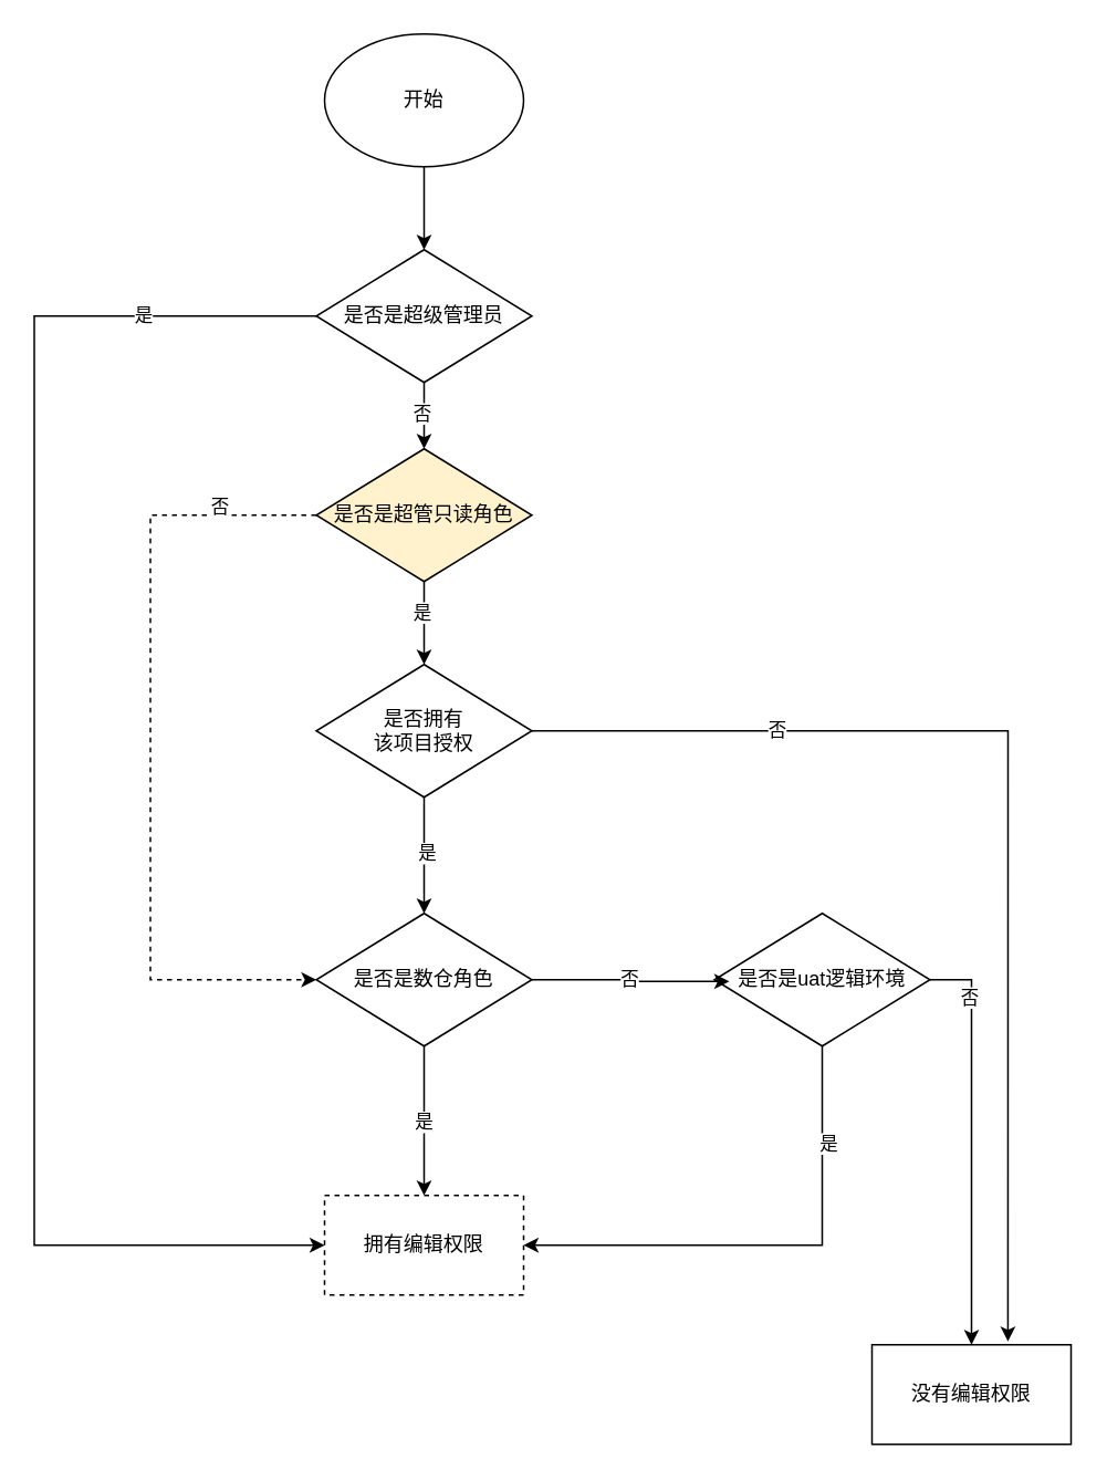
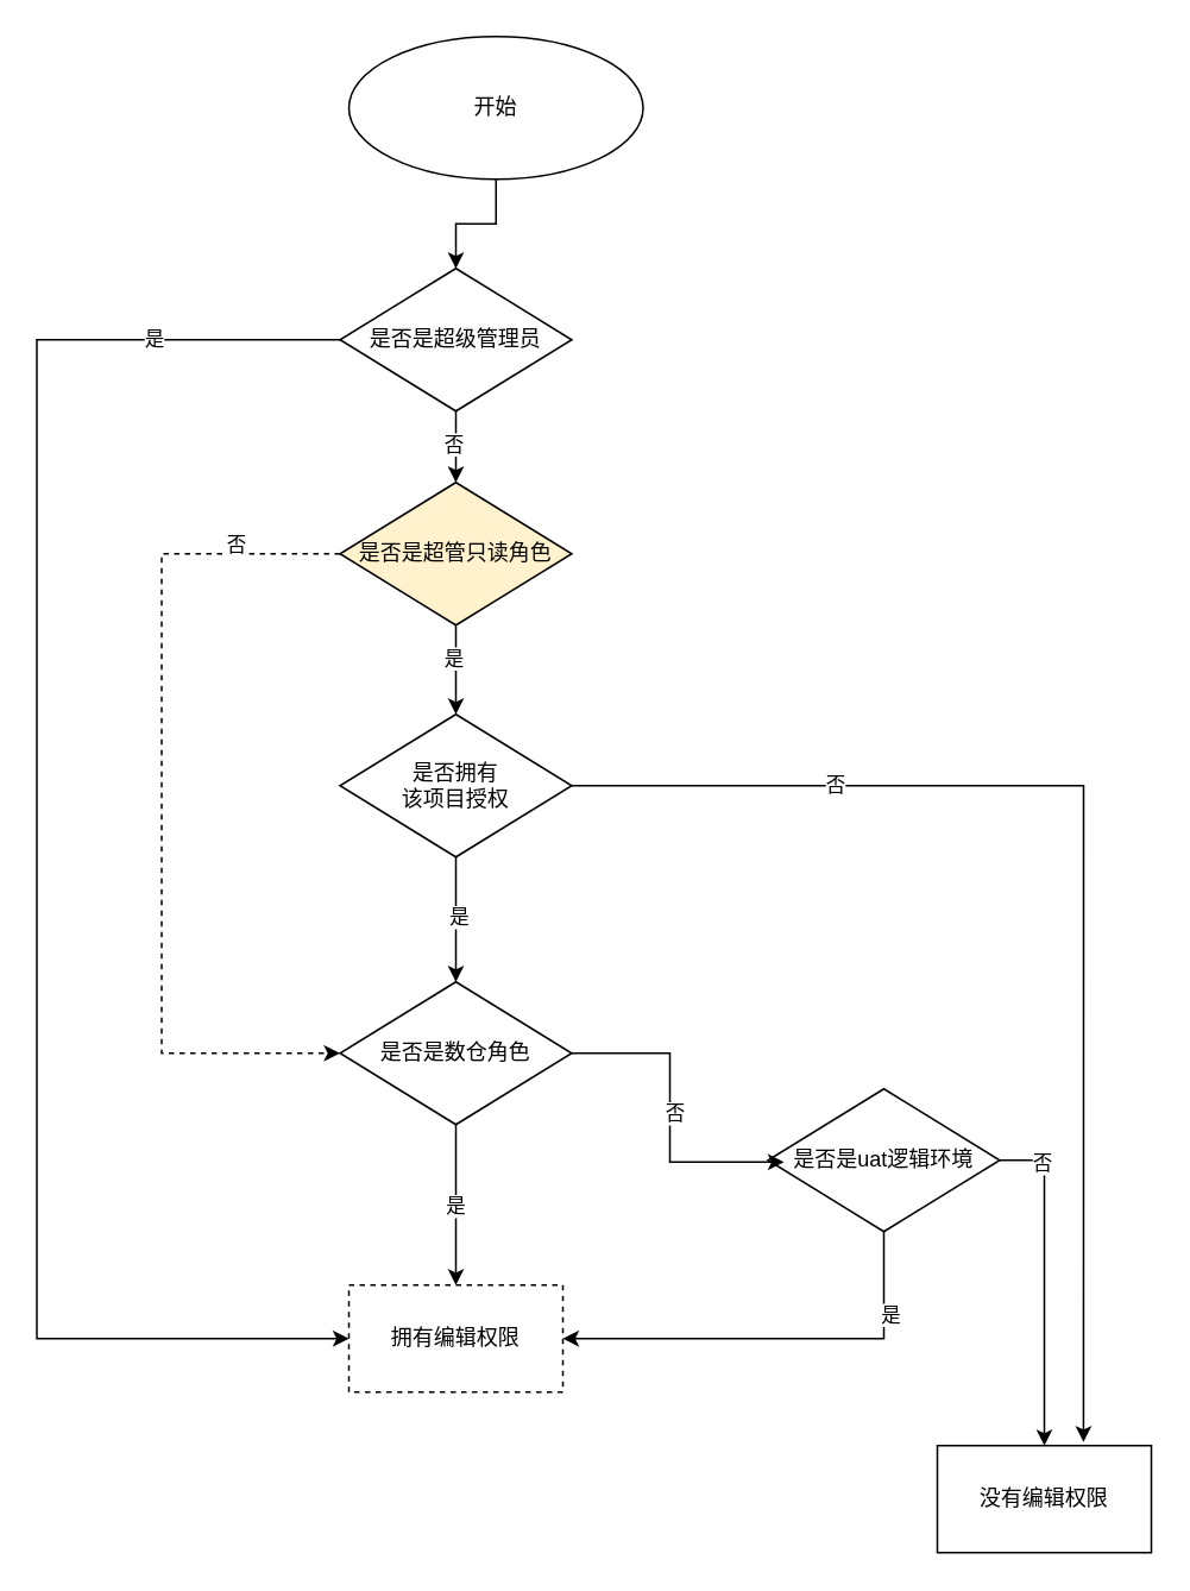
- <mxCell id="3" value="开始" style="ellipse;whiteSpace=wrap;html=1;" vertex="1" parent="1"><mxGeometry x="195" y="20" width="120" height="80" as="geometry" /></mxCell>
+ <mxCell id="3" value="开始" style="ellipse;whiteSpace=wrap;html=1;" vertex="1" parent="1"><mxGeometry x="195" y="20" width="165" height="80" as="geometry" /></mxCell>
- <mxCell id="24" value="是否是uat逻辑环境" style="rhombus;whiteSpace=wrap;html=1;" vertex="1" parent="1"><mxGeometry x="430" y="550" width="130" height="80" as="geometry" /></mxCell>
+ <mxCell id="24" value="是否是uat逻辑环境" style="rhombus;whiteSpace=wrap;html=1;" vertex="1" parent="1"><mxGeometry x="430" y="610" width="130" height="80" as="geometry" /></mxCell>
